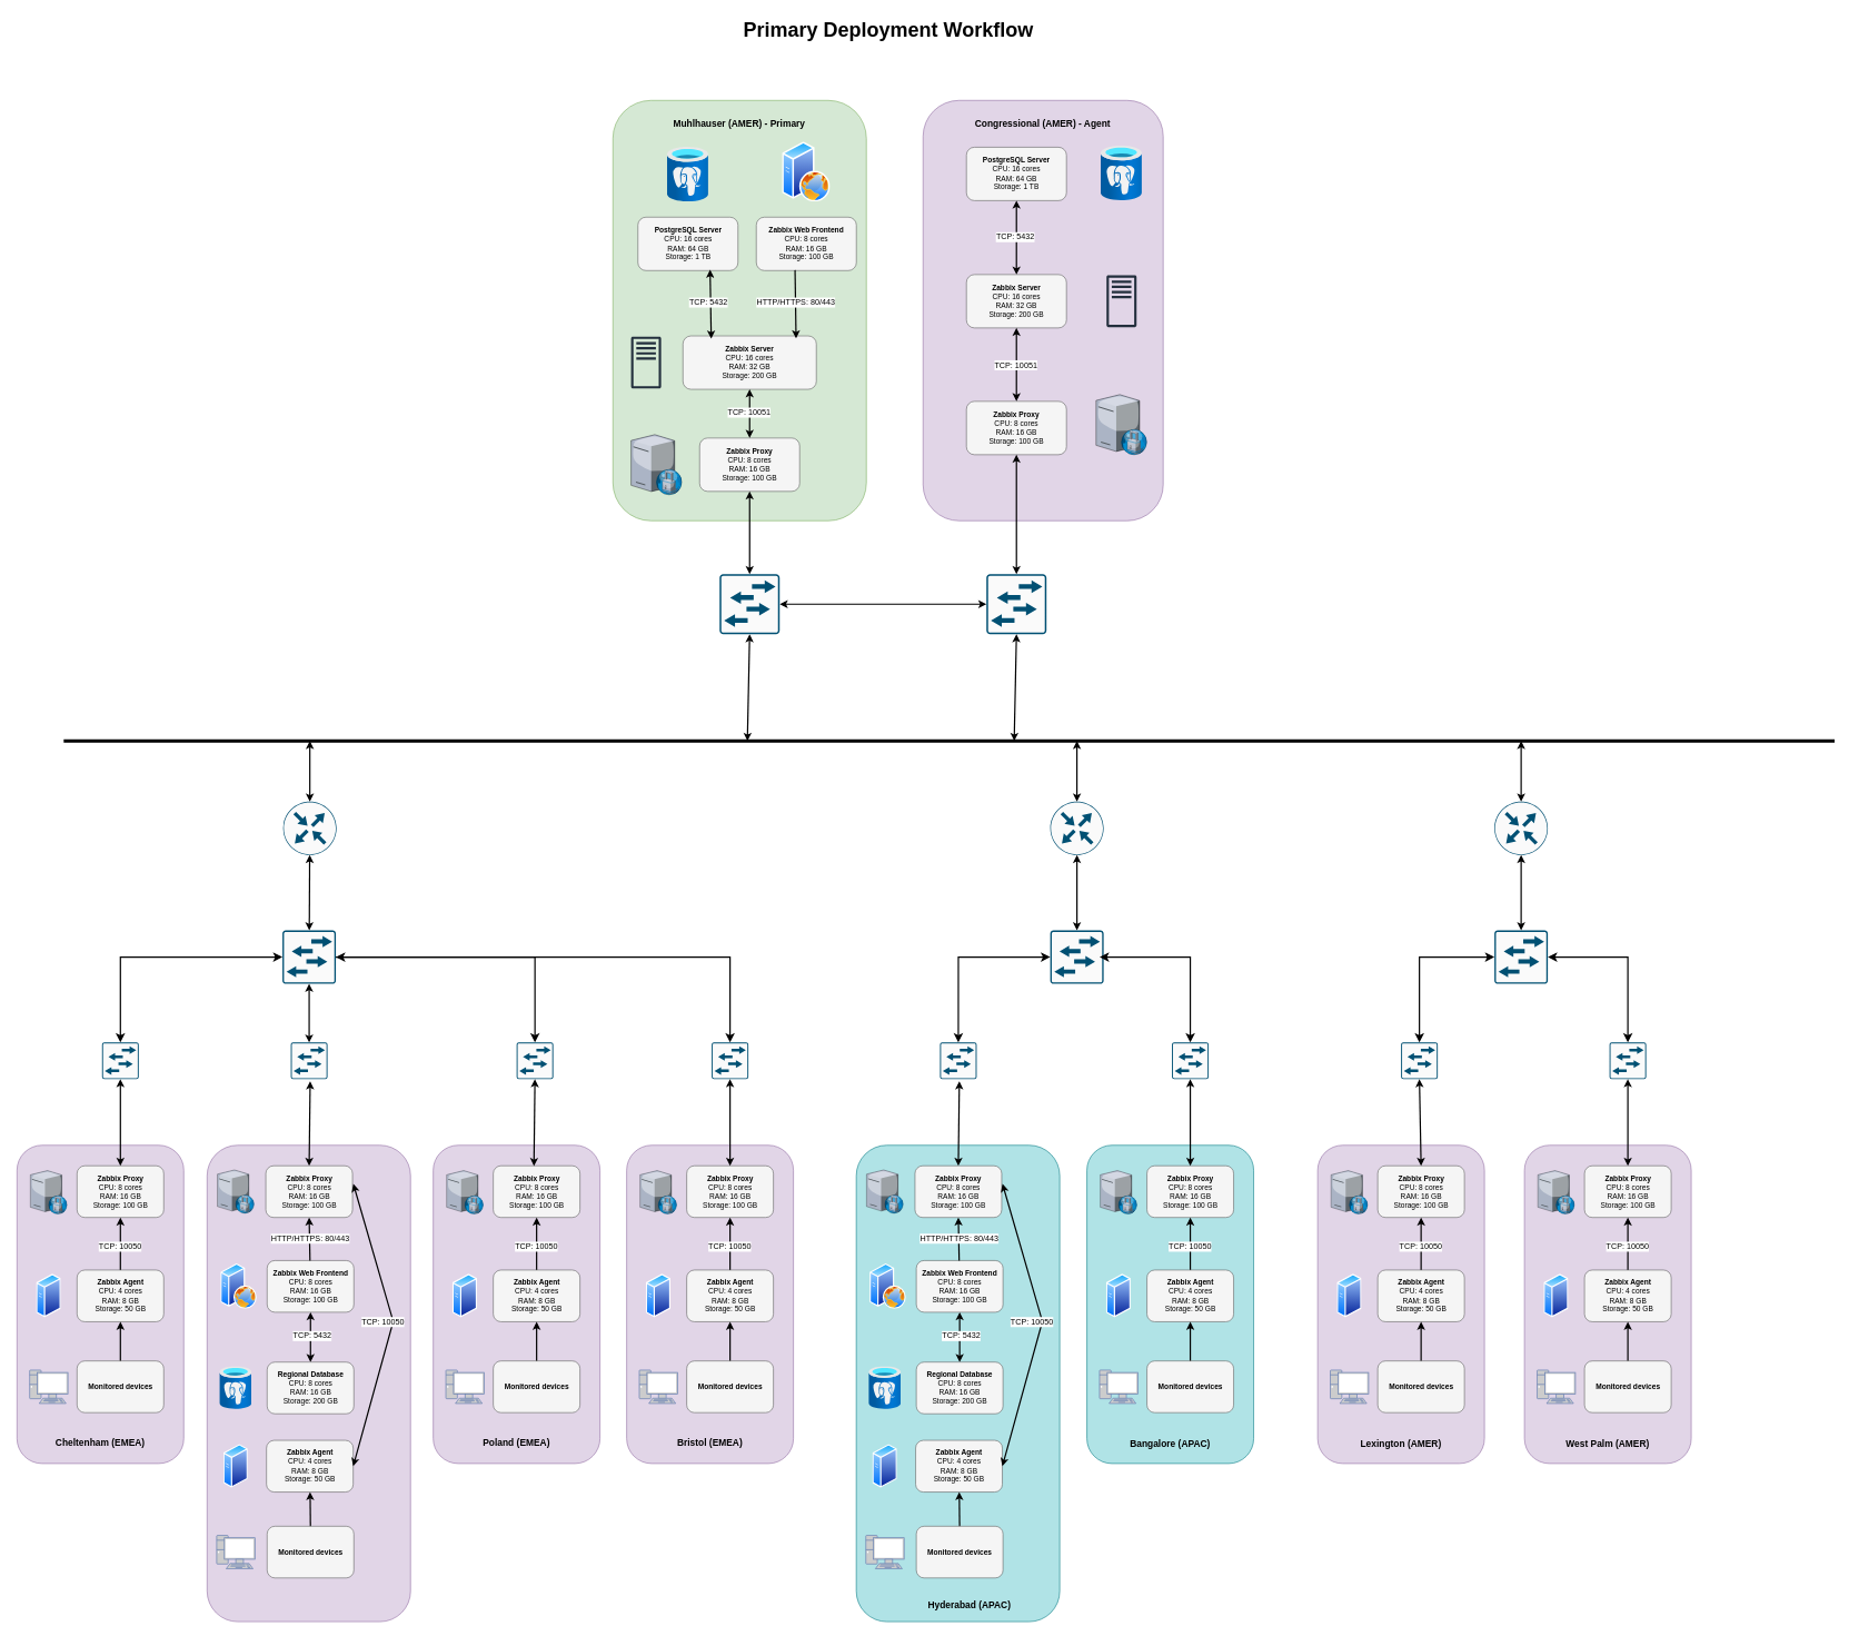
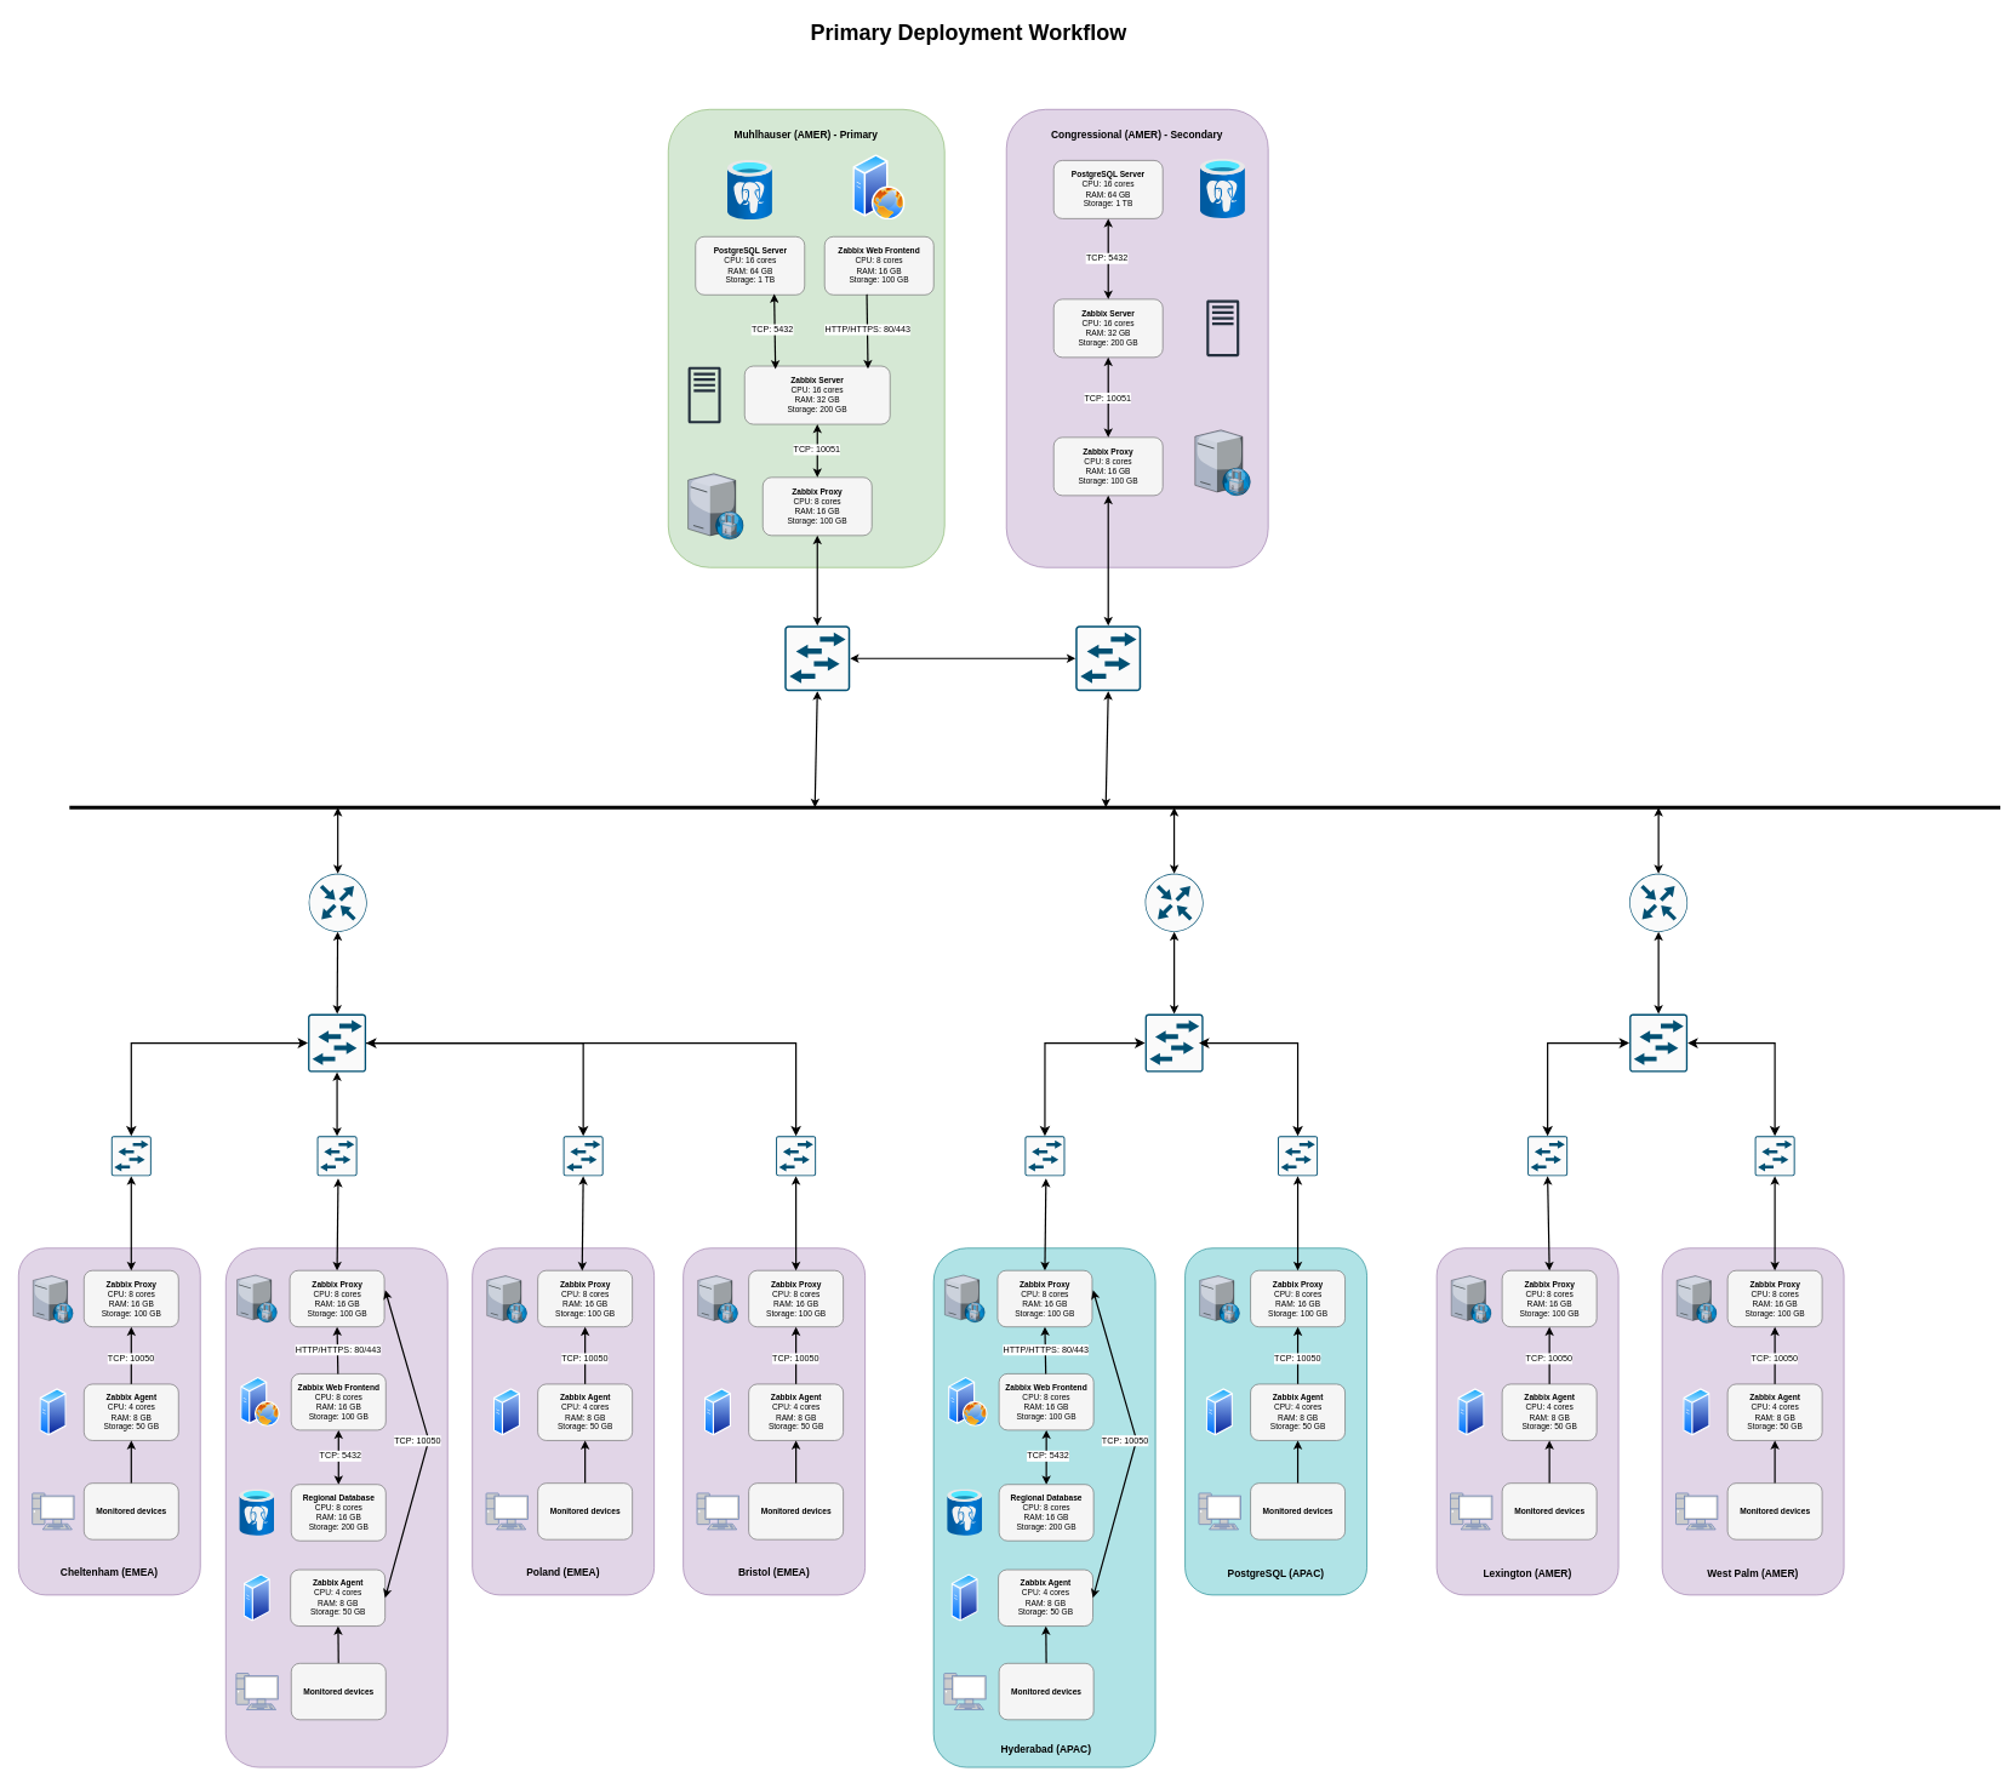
- <mxCell id="11" value="&lt;span style=&quot;font-size: 14px; font-weight: 700; text-wrap-mode: nowrap;&quot;&gt;Congressional (AMER) - Agent&lt;/span&gt;" style="text;strokeColor=none;align=center;fillColor=none;html=1;verticalAlign=middle;whiteSpace=wrap;rounded=0;movable=0;resizable=0;rotatable=0;deletable=0;editable=0;locked=1;connectable=0;" vertex="1" parent="1"><mxGeometry x="1433.38" y="170" width="260" height="30" as="geometry" /></mxCell>
+ <mxCell id="11" value="&lt;span style=&quot;font-size: 14px; font-weight: 700; text-wrap-mode: nowrap;&quot;&gt;Congressional (AMER) - Secondary&lt;/span&gt;" style="text;strokeColor=none;align=center;fillColor=none;html=1;verticalAlign=middle;whiteSpace=wrap;rounded=0;movable=0;resizable=0;rotatable=0;deletable=0;editable=0;locked=1;connectable=0;" vertex="1" parent="1"><mxGeometry x="1433.38" y="170" width="260" height="30" as="geometry" /></mxCell>
- <mxCell id="137" value="&lt;span style=&quot;font-size: 14px; text-wrap-mode: nowrap;&quot;&gt;&lt;b&gt;Bangalore (APAC)&lt;/b&gt;&lt;/span&gt;" style="text;strokeColor=none;align=center;fillColor=none;html=1;verticalAlign=middle;whiteSpace=wrap;rounded=0;movable=0;resizable=0;rotatable=0;deletable=0;editable=0;locked=1;connectable=0;" vertex="1" parent="1"><mxGeometry x="1624" y="2150" width="260" height="27" as="geometry" /></mxCell>
+ <mxCell id="137" value="&lt;span style=&quot;font-size: 14px; text-wrap-mode: nowrap;&quot;&gt;&lt;b&gt;PostgreSQL (APAC)&lt;/b&gt;&lt;/span&gt;" style="text;strokeColor=none;align=center;fillColor=none;html=1;verticalAlign=middle;whiteSpace=wrap;rounded=0;movable=0;resizable=0;rotatable=0;deletable=0;editable=0;locked=1;connectable=0;" vertex="1" parent="1"><mxGeometry x="1624" y="2150" width="260" height="27" as="geometry" /></mxCell>
- <mxCell id="114" value="&lt;span style=&quot;font-size: 14px; text-wrap-mode: nowrap;&quot;&gt;&lt;b&gt;Hyderabad (APAC)&lt;/b&gt;&lt;/span&gt;" style="text;strokeColor=none;align=center;fillColor=none;html=1;verticalAlign=middle;whiteSpace=wrap;rounded=0;movable=0;resizable=0;rotatable=0;deletable=0;editable=0;locked=1;connectable=0;" vertex="1" parent="1"><mxGeometry x="1323.25" y="2390" width="260" height="30" as="geometry" /></mxCell>
+ <mxCell id="114" value="&lt;span style=&quot;font-size: 14px; text-wrap-mode: nowrap;&quot;&gt;&lt;b&gt;Hyderabad (APAC)&lt;/b&gt;&lt;/span&gt;" style="text;strokeColor=none;align=center;fillColor=none;html=1;verticalAlign=middle;whiteSpace=wrap;rounded=0;movable=0;resizable=0;rotatable=0;deletable=0;editable=0;locked=1;connectable=0;" vertex="1" parent="1"><mxGeometry x="1308.25" y="2390" width="260" height="30" as="geometry" /></mxCell>
